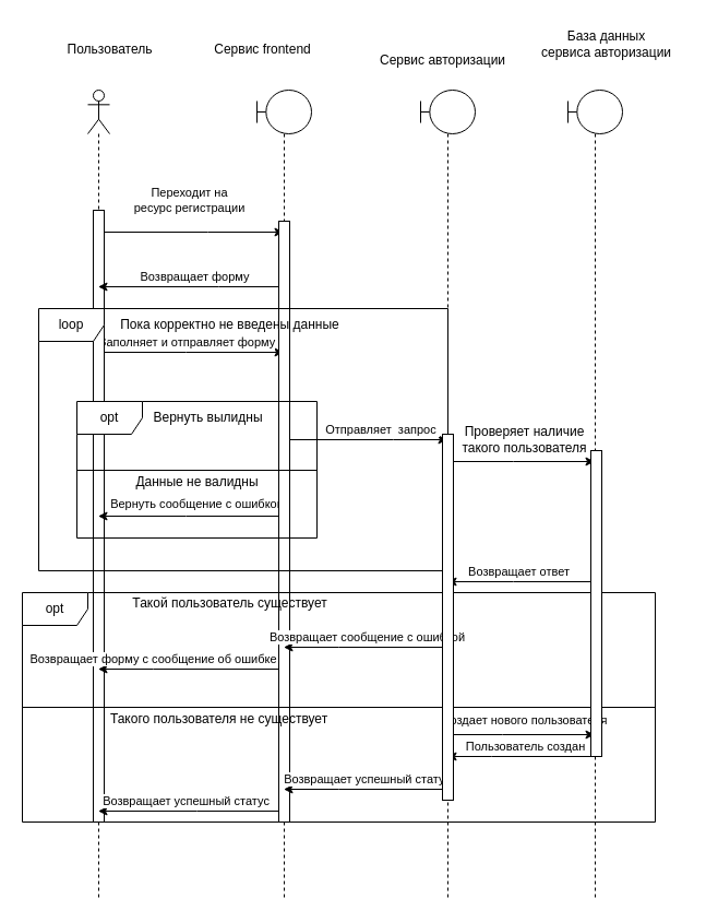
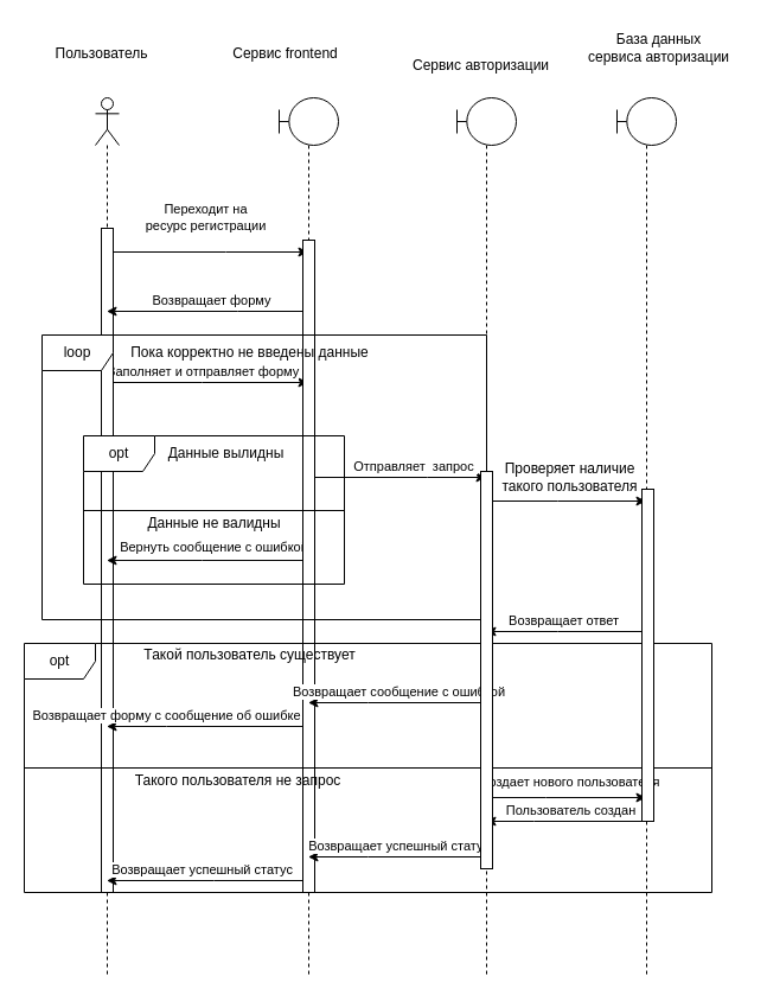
- <mxCell id="8" value="Пользователь" style="text;html=1;align=center;verticalAlign=middle;resizable=0;points=[];autosize=1;strokeColor=none;fillColor=none;" vertex="1" parent="1"><mxGeometry x="50" y="30" width="100" height="30" as="geometry" /></mxCell>
+ <mxCell id="8" value="Пользователь" style="text;html=1;align=center;verticalAlign=middle;resizable=0;points=[];autosize=1;strokeColor=none;fillColor=none;" vertex="1" parent="1"><mxGeometry x="35" y="30" width="100" height="30" as="geometry" /></mxCell>
- <mxCell id="40" value="Вернуть вылидны" style="text;html=1;align=center;verticalAlign=middle;resizable=0;points=[];autosize=1;strokeColor=none;fillColor=none;" vertex="1" parent="1"><mxGeometry x="130" y="367" width="120" height="30" as="geometry" /></mxCell>
+ <mxCell id="40" value="Данные вылидны" style="text;html=1;align=center;verticalAlign=middle;resizable=0;points=[];autosize=1;strokeColor=none;fillColor=none;" vertex="1" parent="1"><mxGeometry x="130" y="367" width="120" height="30" as="geometry" /></mxCell>
- <mxCell id="47" value="Такого пользователя не существует" style="text;html=1;align=center;verticalAlign=middle;resizable=0;points=[];autosize=1;strokeColor=none;fillColor=none;" vertex="1" parent="1"><mxGeometry x="90" y="643" width="220" height="30" as="geometry" /></mxCell>
+ <mxCell id="47" value="Такого пользователя не запрос" style="text;html=1;align=center;verticalAlign=middle;resizable=0;points=[];autosize=1;strokeColor=none;fillColor=none;" vertex="1" parent="1"><mxGeometry x="90" y="643" width="220" height="30" as="geometry" /></mxCell>
